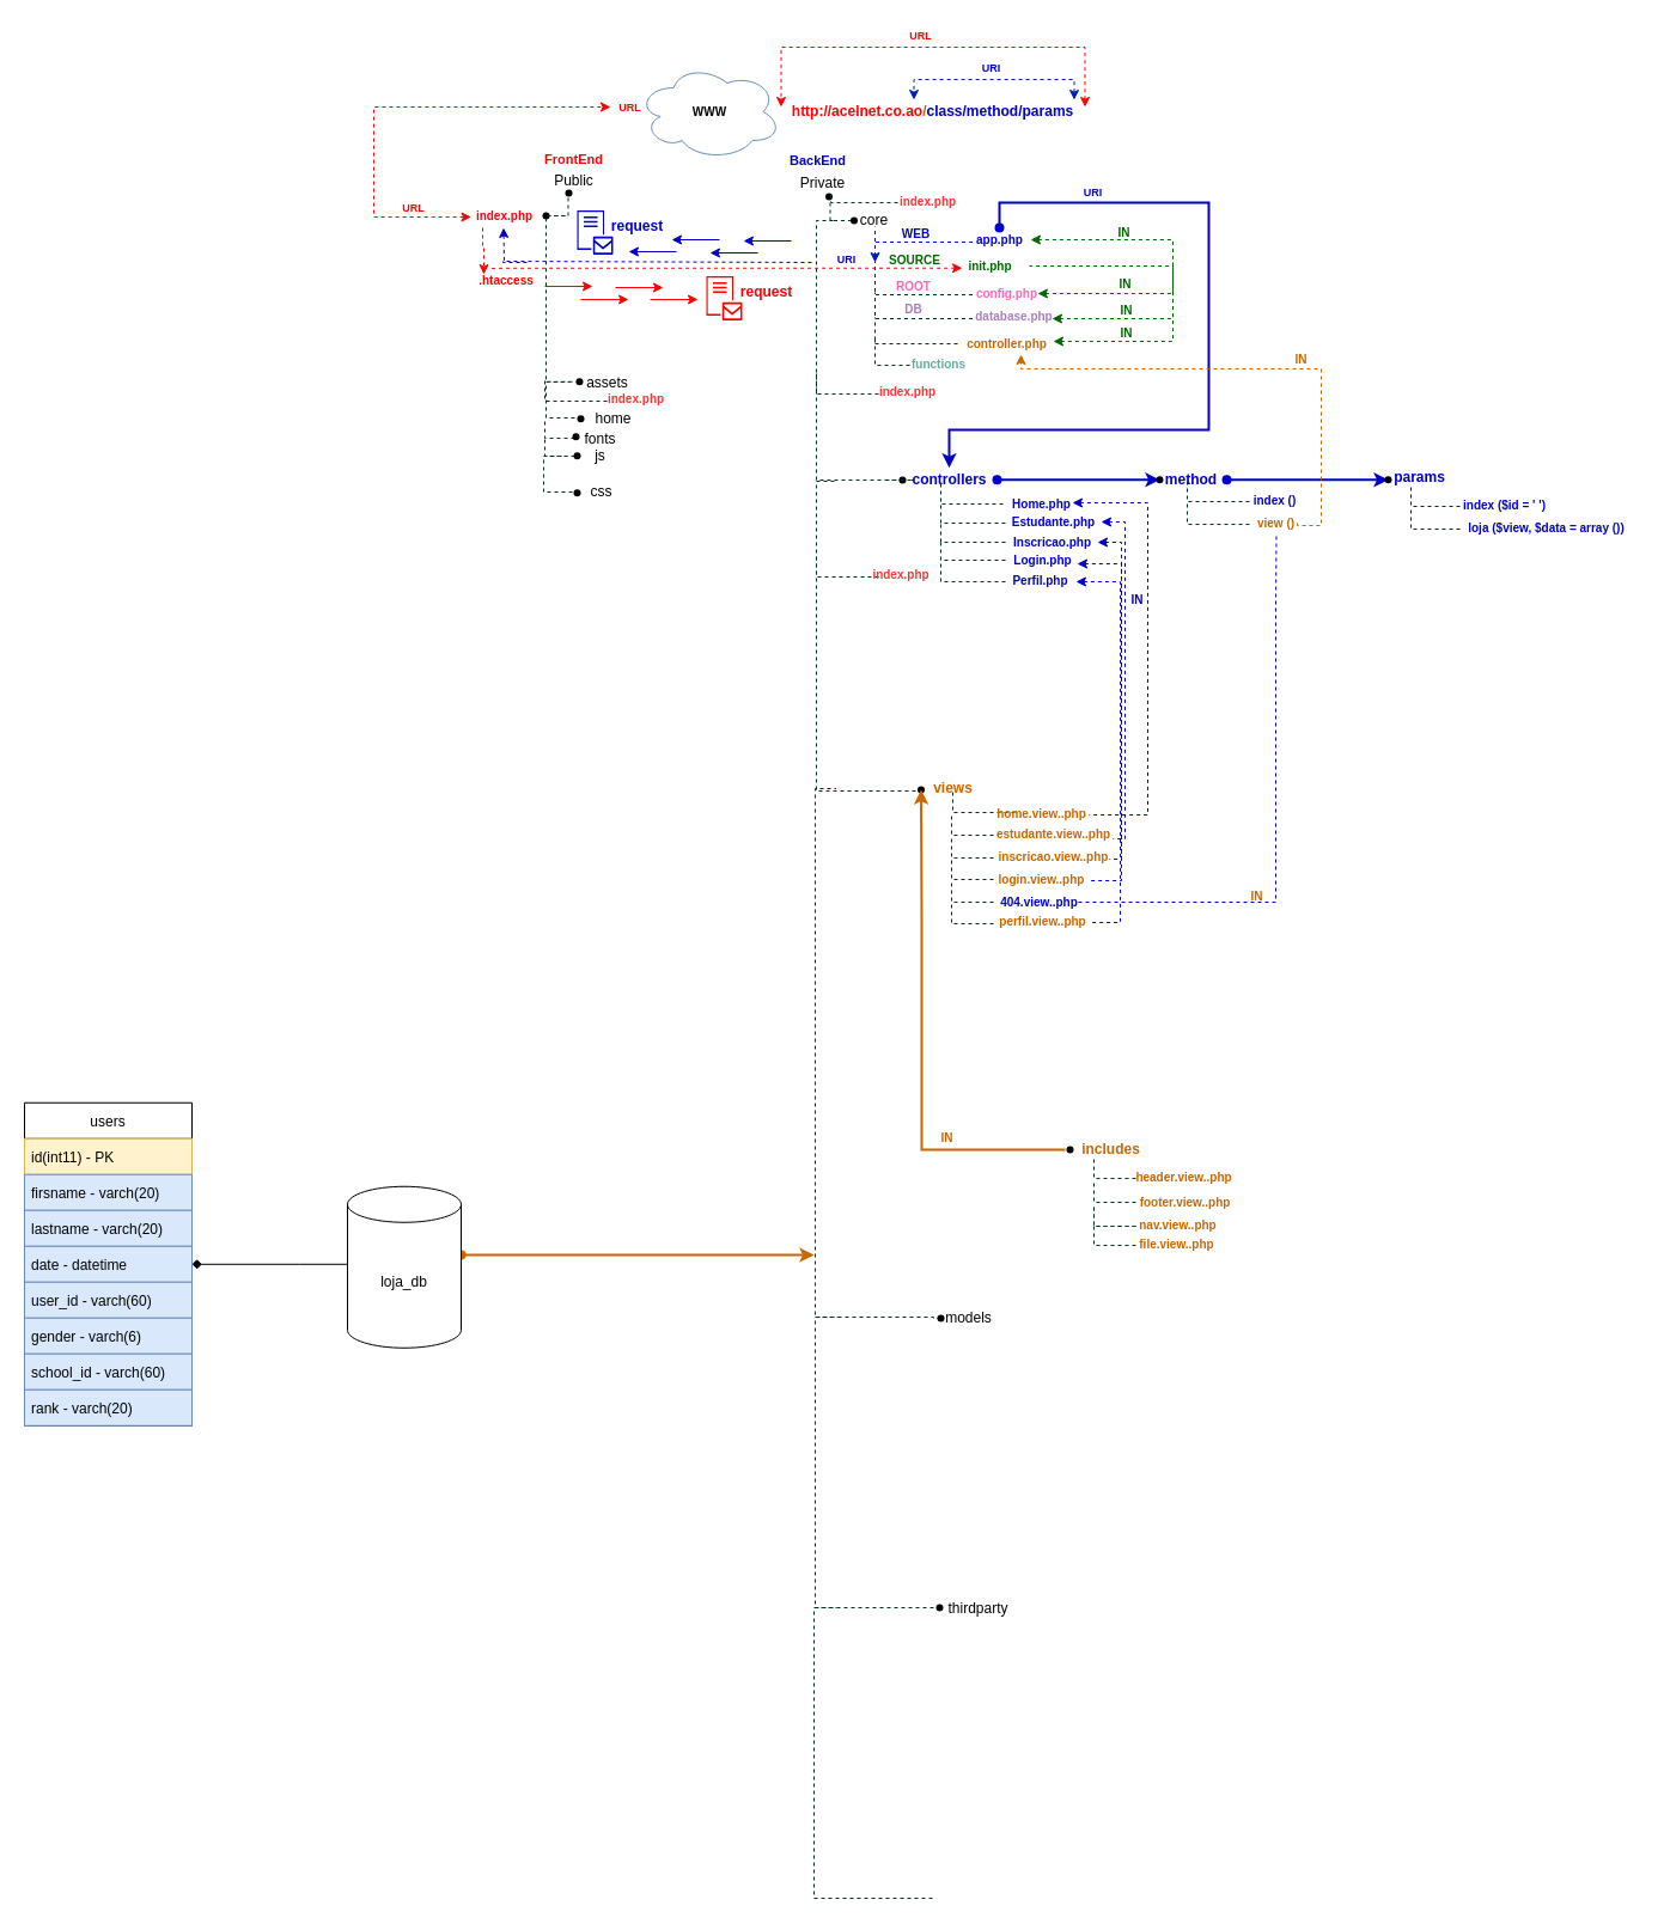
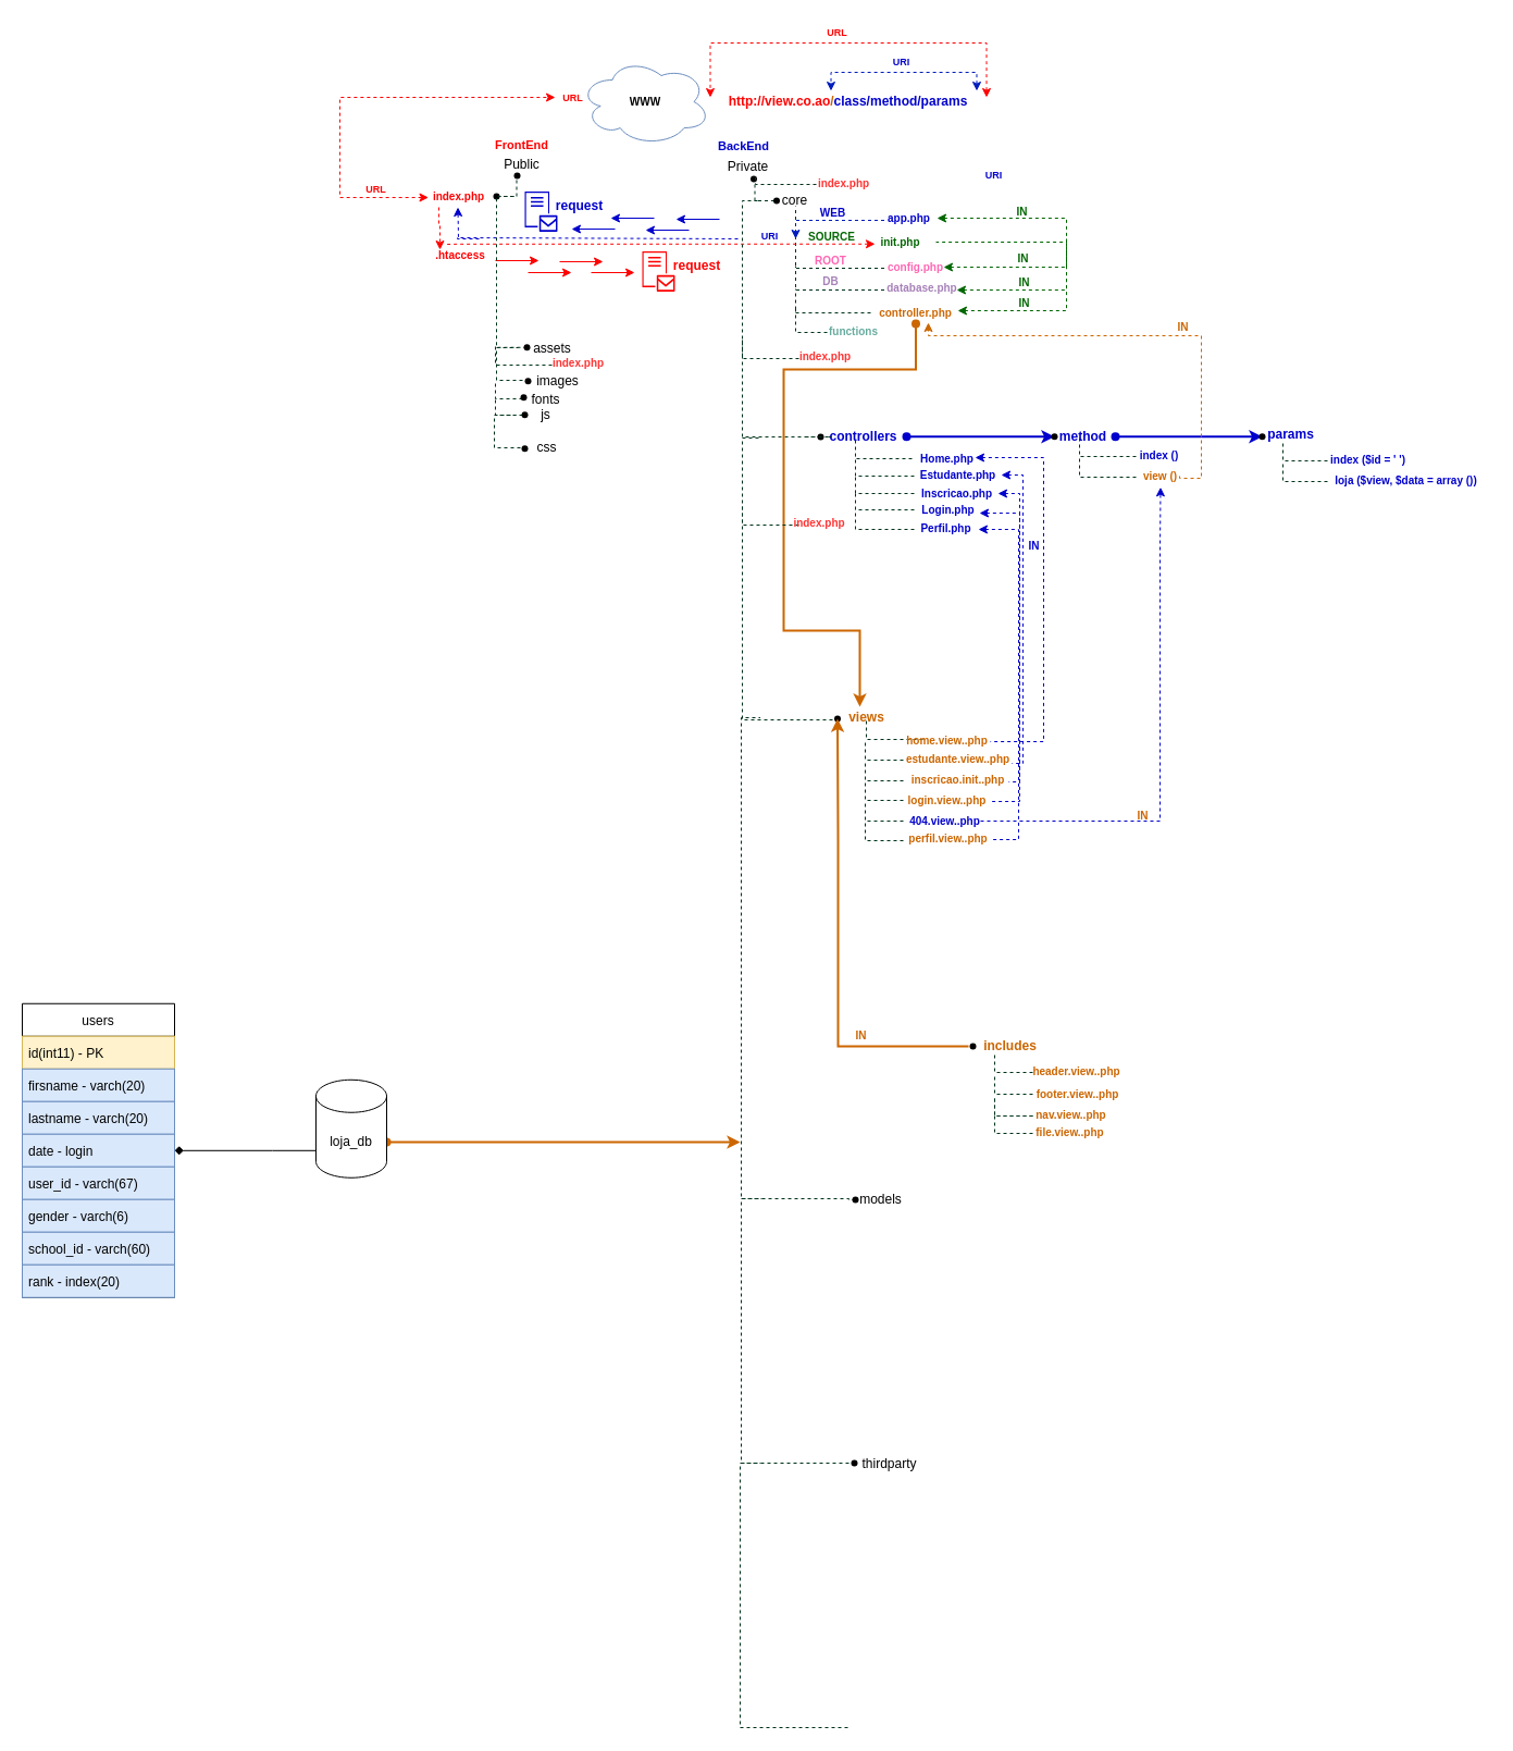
- <mxCell id="64" value="&lt;font color=&quot;#ff0000&quot;&gt;http://acelnet.co.ao&lt;/font&gt;/&lt;font color=&quot;#0000cc&quot;&gt;class/method/params&lt;/font&gt;" style="text;html=1;align=center;verticalAlign=middle;resizable=0;points=[];autosize=1;strokeColor=none;fillColor=none;fontColor=#CC6600;fontStyle=1" parent="1" vertex="1"><mxGeometry x="653.5" y="83" width="250" height="20" as="geometry" /></mxCell>
+ <mxCell id="64" value="&lt;font color=&quot;#ff0000&quot;&gt;http://view.co.ao&lt;/font&gt;/&lt;font color=&quot;#0000cc&quot;&gt;class/method/params&lt;/font&gt;" style="text;html=1;align=center;verticalAlign=middle;resizable=0;points=[];autosize=1;strokeColor=none;fillColor=none;fontColor=#CC6600;fontStyle=1" parent="1" vertex="1"><mxGeometry x="653.5" y="83" width="250" height="20" as="geometry" /></mxCell>
- <mxCell id="38" value="" style="edgeStyle=orthogonalEdgeStyle;rounded=0;orthogonalLoop=1;jettySize=auto;html=1;fontColor=#CC6600;startArrow=classic;startFill=1;endArrow=oval;endFill=1;strokeColor=#0000CC;strokeWidth=2;" parent="1" source="34" target="8" edge="1"><mxGeometry relative="1" as="geometry"><mxPoint x="840" y="169" as="targetPoint" /><Array as="points"><mxPoint x="793" y="359" /><mxPoint x="1010" y="359" /><mxPoint x="1010" y="169" /><mxPoint x="835" y="169" /></Array></mxGeometry></mxCell>
- <mxCell id="172" value="home" style="text;html=1;align=center;verticalAlign=middle;resizable=0;points=[];autosize=1;strokeColor=none;fillColor=none;fontSize=12;" parent="1" vertex="1"><mxGeometry x="487" y="339.75" width="50" height="20" as="geometry" /></mxCell>
+ <mxCell id="172" value="images" style="text;html=1;align=center;verticalAlign=middle;resizable=0;points=[];autosize=1;strokeColor=none;fillColor=none;fontSize=12;" parent="1" vertex="1"><mxGeometry x="487" y="339.75" width="50" height="20" as="geometry" /></mxCell>
+ <mxCell id="48" value="" style="edgeStyle=orthogonalEdgeStyle;rounded=0;orthogonalLoop=1;jettySize=auto;html=1;fontColor=#CC6600;startArrow=oval;startFill=1;endArrow=classic;endFill=1;strokeColor=#CC6600;strokeWidth=2;" parent="1" source="49" target="39" edge="1"><mxGeometry relative="1" as="geometry"><Array as="points"><mxPoint x="842" y="339" /><mxPoint x="720" y="339" /><mxPoint x="720" y="579" /><mxPoint x="790" y="579" /></Array><mxPoint x="650" y="369" as="targetPoint" /></mxGeometry></mxCell>
- <mxCell id="127" value="" style="edgeStyle=orthogonalEdgeStyle;rounded=0;orthogonalLoop=1;jettySize=auto;html=1;dashed=1;startArrow=none;startFill=0;endArrow=none;endFill=1;strokeColor=#0000CC;strokeWidth=1;fillColor=#a0522d;fontColor=#0000CC;entryX=0.5;entryY=1;entryDx=0;entryDy=0;exitX=1;exitY=0.5;exitDx=0;exitDy=0;" parent="1" source="126" target="93" edge="1"><mxGeometry relative="1" as="geometry"><mxPoint x="1060" y="761" as="sourcePoint" /><mxPoint x="1012" y="495" as="targetPoint" /><Array as="points"><mxPoint x="1066" y="754" /><mxPoint x="1066" y="507" /></Array></mxGeometry></mxCell>
+ <mxCell id="127" value="" style="edgeStyle=orthogonalEdgeStyle;rounded=0;orthogonalLoop=1;jettySize=auto;html=1;dashed=1;startArrow=none;startFill=0;endArrow=classic;endFill=1;strokeColor=#0000CC;strokeWidth=1;fillColor=#a0522d;fontColor=#0000CC;entryX=0.5;entryY=1;entryDx=0;entryDy=0;exitX=1;exitY=0.5;exitDx=0;exitDy=0;" parent="1" source="126" target="93" edge="1"><mxGeometry relative="1" as="geometry"><mxPoint x="1060" y="761" as="sourcePoint" /><mxPoint x="1012" y="495" as="targetPoint" /><Array as="points"><mxPoint x="1066" y="754" /><mxPoint x="1066" y="507" /></Array></mxGeometry></mxCell>
- <mxCell id="114" value="inscricao.view..php" style="text;html=1;align=center;verticalAlign=middle;whiteSpace=wrap;rounded=0;fontStyle=1;fontSize=10;fontColor=#CC6600;" parent="1" vertex="1"><mxGeometry x="848" y="705.75" width="65" height="20.5" as="geometry" /></mxCell>
+ <mxCell id="114" value="inscricao.init..php" style="text;html=1;align=center;verticalAlign=middle;whiteSpace=wrap;rounded=0;fontStyle=1;fontSize=10;fontColor=#CC6600;" parent="1" vertex="1"><mxGeometry x="848" y="705.75" width="65" height="20.5" as="geometry" /></mxCell>
- <mxCell id="138" value="date - datetime" style="text;strokeColor=#6c8ebf;fillColor=#dae8fc;align=left;verticalAlign=middle;spacingLeft=4;spacingRight=4;overflow=hidden;points=[[0,0.5],[1,0.5]];portConstraint=eastwest;rotatable=0;" parent="134" vertex="1"><mxGeometry y="120" width="140" height="30" as="geometry" /></mxCell>
+ <mxCell id="138" value="date - login" style="text;strokeColor=#6c8ebf;fillColor=#dae8fc;align=left;verticalAlign=middle;spacingLeft=4;spacingRight=4;overflow=hidden;points=[[0,0.5],[1,0.5]];portConstraint=eastwest;rotatable=0;" parent="134" vertex="1"><mxGeometry y="120" width="140" height="30" as="geometry" /></mxCell>
- <mxCell id="133" value="loja_db" style="shape=cylinder3;whiteSpace=wrap;html=1;boundedLbl=1;backgroundOutline=1;size=15;" parent="1" vertex="1"><mxGeometry x="290" y="991.75" width="95" height="135" as="geometry" /></mxCell>
+ <mxCell id="133" value="loja_db" style="shape=cylinder3;whiteSpace=wrap;html=1;boundedLbl=1;backgroundOutline=1;size=15;" parent="1" vertex="1"><mxGeometry x="290" y="991.75" width="65" height="90" as="geometry" /></mxCell>
- <mxCell id="139" value="user_id - varch(60)" style="text;strokeColor=#6c8ebf;fillColor=#dae8fc;align=left;verticalAlign=middle;spacingLeft=4;spacingRight=4;overflow=hidden;points=[[0,0.5],[1,0.5]];portConstraint=eastwest;rotatable=0;" parent="134" vertex="1"><mxGeometry y="150" width="140" height="30" as="geometry" /></mxCell>
+ <mxCell id="139" value="user_id - varch(67)" style="text;strokeColor=#6c8ebf;fillColor=#dae8fc;align=left;verticalAlign=middle;spacingLeft=4;spacingRight=4;overflow=hidden;points=[[0,0.5],[1,0.5]];portConstraint=eastwest;rotatable=0;" parent="134" vertex="1"><mxGeometry y="150" width="140" height="30" as="geometry" /></mxCell>
- <mxCell id="142" value="rank - varch(20)" style="text;strokeColor=#6c8ebf;fillColor=#dae8fc;align=left;verticalAlign=middle;spacingLeft=4;spacingRight=4;overflow=hidden;points=[[0,0.5],[1,0.5]];portConstraint=eastwest;rotatable=0;" parent="134" vertex="1"><mxGeometry y="240" width="140" height="30" as="geometry" /></mxCell>
+ <mxCell id="142" value="rank - index(20)" style="text;strokeColor=#6c8ebf;fillColor=#dae8fc;align=left;verticalAlign=middle;spacingLeft=4;spacingRight=4;overflow=hidden;points=[[0,0.5],[1,0.5]];portConstraint=eastwest;rotatable=0;" parent="134" vertex="1"><mxGeometry y="240" width="140" height="30" as="geometry" /></mxCell>
